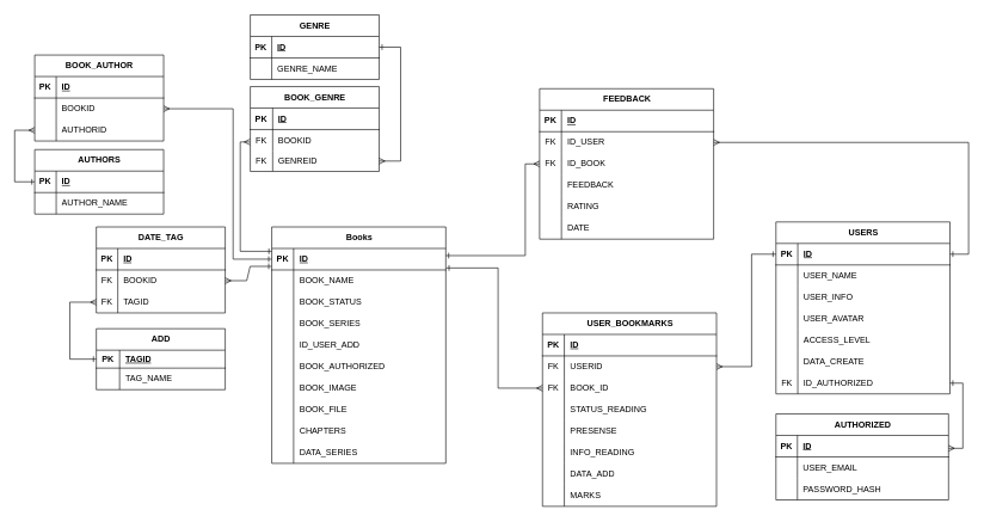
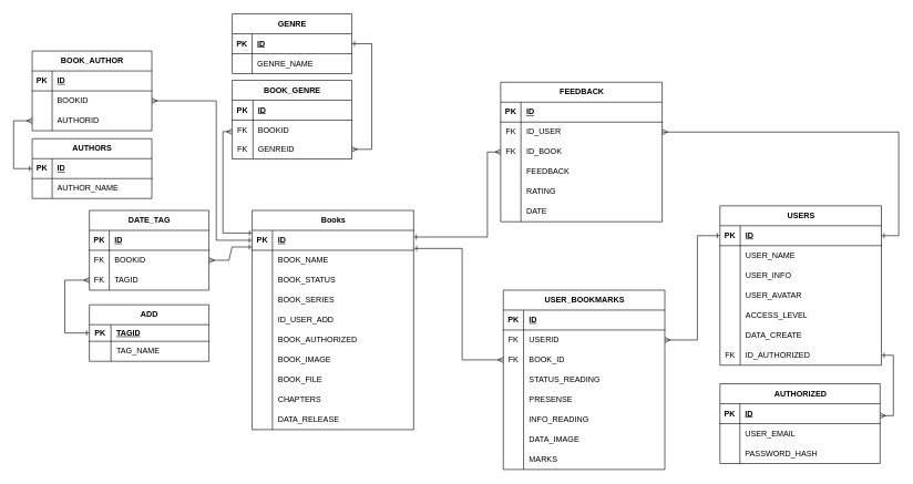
- <mxCell id="32" value="DATA_SERIES" style="shape=partialRectangle;connectable=0;fillColor=none;top=0;left=0;bottom=0;right=0;align=left;spacingLeft=6;overflow=hidden;whiteSpace=wrap;html=1;" parent="30" vertex="1"><mxGeometry x="30.5" width="212.5" height="30" as="geometry"><mxRectangle width="212.5" height="30" as="alternateBounds" /></mxGeometry></mxCell>
+ <mxCell id="32" value="DATA_RELEASE" style="shape=partialRectangle;connectable=0;fillColor=none;top=0;left=0;bottom=0;right=0;align=left;spacingLeft=6;overflow=hidden;whiteSpace=wrap;html=1;" parent="30" vertex="1"><mxGeometry x="30.5" width="212.5" height="30" as="geometry"><mxRectangle width="212.5" height="30" as="alternateBounds" /></mxGeometry></mxCell>
- <mxCell id="111" value="DATA_ADD" style="shape=partialRectangle;connectable=0;fillColor=none;top=0;left=0;bottom=0;right=0;align=left;spacingLeft=6;overflow=hidden;whiteSpace=wrap;html=1;" parent="109" vertex="1"><mxGeometry x="30.5" width="212.5" height="30" as="geometry"><mxRectangle width="212.5" height="30" as="alternateBounds" /></mxGeometry></mxCell>
+ <mxCell id="111" value="DATA_IMAGE" style="shape=partialRectangle;connectable=0;fillColor=none;top=0;left=0;bottom=0;right=0;align=left;spacingLeft=6;overflow=hidden;whiteSpace=wrap;html=1;" parent="109" vertex="1"><mxGeometry x="30.5" width="212.5" height="30" as="geometry"><mxRectangle width="212.5" height="30" as="alternateBounds" /></mxGeometry></mxCell>
